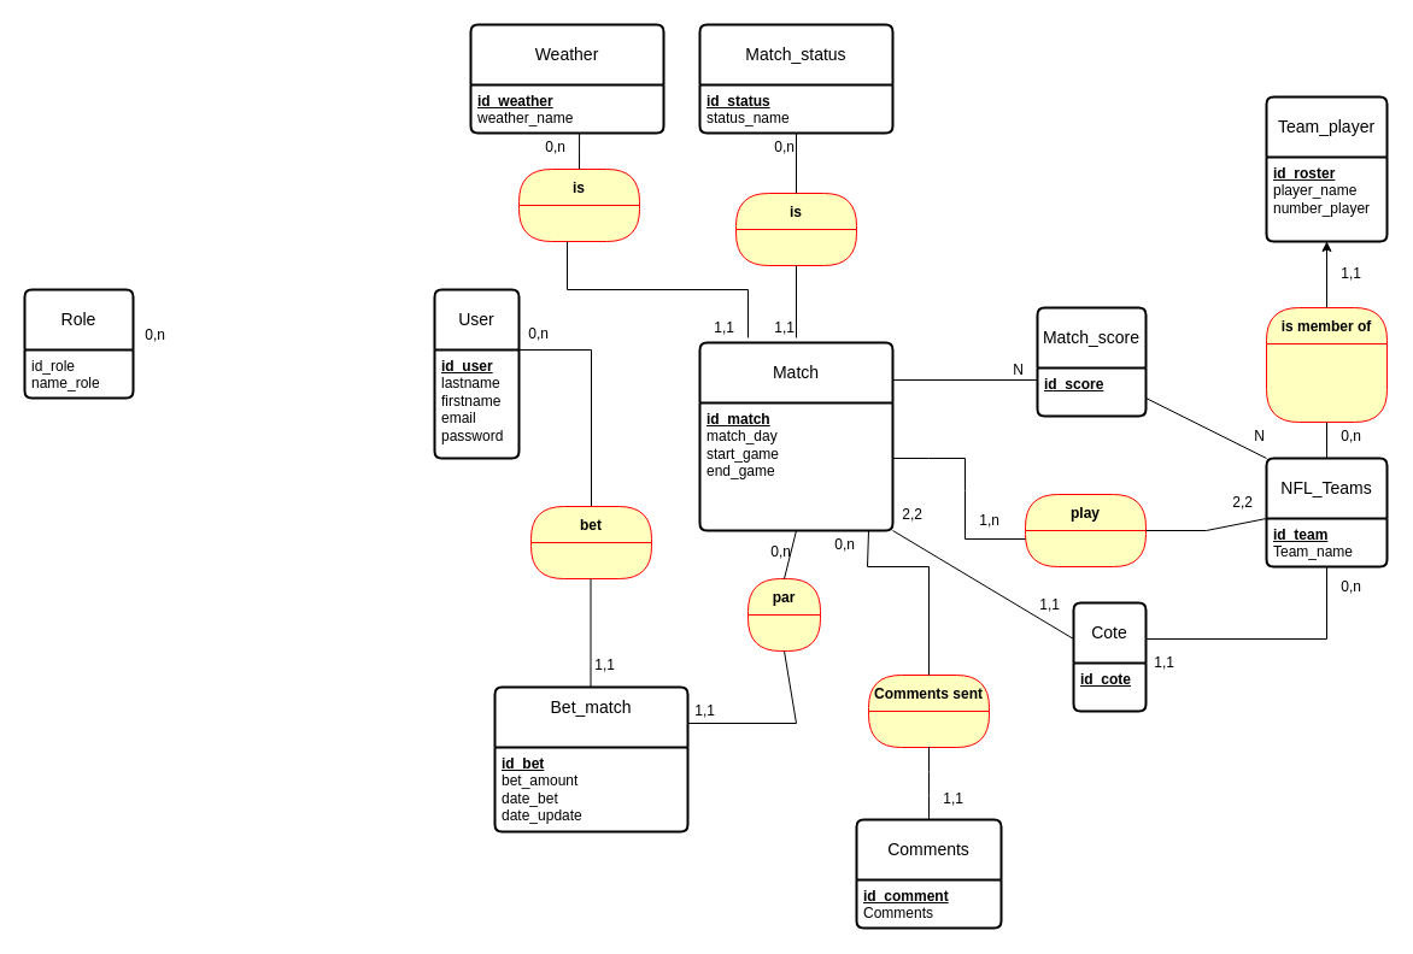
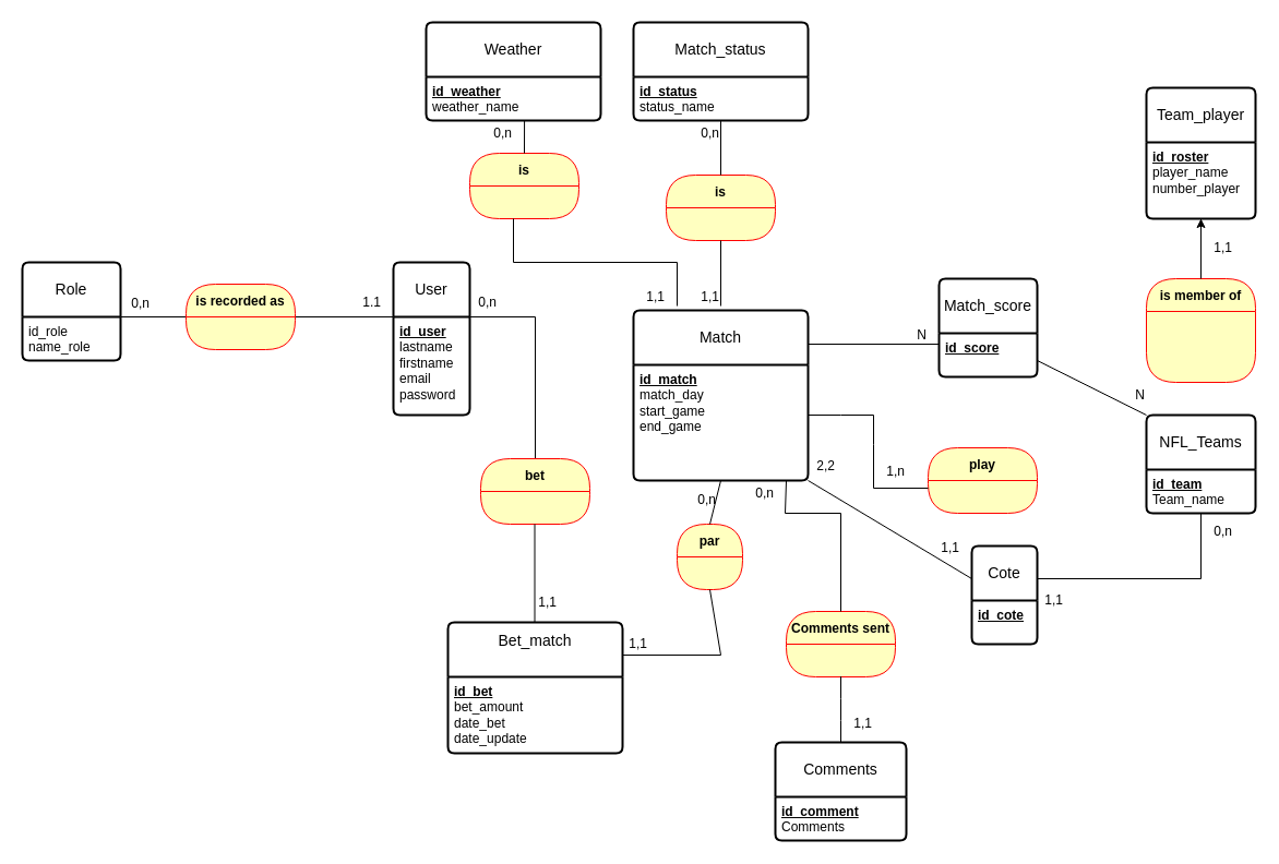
+ <mxCell id="19" value="is recorded as" style="swimlane;fontStyle=1;align=center;verticalAlign=middle;childLayout=stackLayout;horizontal=1;startSize=30;horizontalStack=0;resizeParent=0;resizeLast=1;container=0;fontColor=#000000;collapsible=0;rounded=1;arcSize=30;strokeColor=#ff0000;fillColor=#ffffc0;swimlaneFillColor=#ffffc0;dropTarget=0;" vertex="1" parent="1"><mxGeometry x="170" y="260" width="100" height="60" as="geometry" /></mxCell>
+ <mxCell id="16" value="" style="endArrow=none;html=1;rounded=0;entryX=0;entryY=0;entryDx=0;entryDy=0;exitX=1;exitY=0;exitDx=0;exitDy=0;" edge="1" parent="1" source="15" target="7"><mxGeometry relative="1" as="geometry"><mxPoint x="180" y="290" as="sourcePoint" /><mxPoint x="340" y="290" as="targetPoint" /></mxGeometry></mxCell>
+ <mxCell id="17" value="1.1" style="resizable=0;html=1;whiteSpace=wrap;align=right;verticalAlign=bottom;" connectable="0" vertex="1" parent="16"><mxGeometry x="1" relative="1" as="geometry"><mxPoint x="-10" y="-5" as="offset" /></mxGeometry></mxCell>
- <mxCell id="38" value="" style="endArrow=none;html=1;rounded=0;exitX=0.5;exitY=1;exitDx=0;exitDy=0;entryX=0.5;entryY=0;entryDx=0;entryDy=0;" edge="1" parent="1" source="35" target="4"><mxGeometry relative="1" as="geometry"><mxPoint x="1060" y="320" as="sourcePoint" /><mxPoint x="1220" y="320" as="targetPoint" /></mxGeometry></mxCell>
- <mxCell id="39" value="0,n" style="resizable=0;html=1;whiteSpace=wrap;align=right;verticalAlign=bottom;" connectable="0" vertex="1" parent="38"><mxGeometry x="1" relative="1" as="geometry"><mxPoint x="30" y="-10" as="offset" /></mxGeometry></mxCell>
- <mxCell id="41" value="" style="endArrow=none;html=1;rounded=0;exitX=1;exitY=0.5;exitDx=0;exitDy=0;entryX=0;entryY=0;entryDx=0;entryDy=0;" edge="1" parent="1" source="40" target="5"><mxGeometry relative="1" as="geometry"><mxPoint x="830" y="403" as="sourcePoint" /><mxPoint x="990" y="403" as="targetPoint" /><Array as="points"><mxPoint x="1000" y="440" /></Array></mxGeometry></mxCell>
- <mxCell id="42" value="2,2" style="resizable=0;html=1;whiteSpace=wrap;align=right;verticalAlign=bottom;" connectable="0" vertex="1" parent="41"><mxGeometry x="1" relative="1" as="geometry"><mxPoint x="-10" y="-5" as="offset" /></mxGeometry></mxCell>
